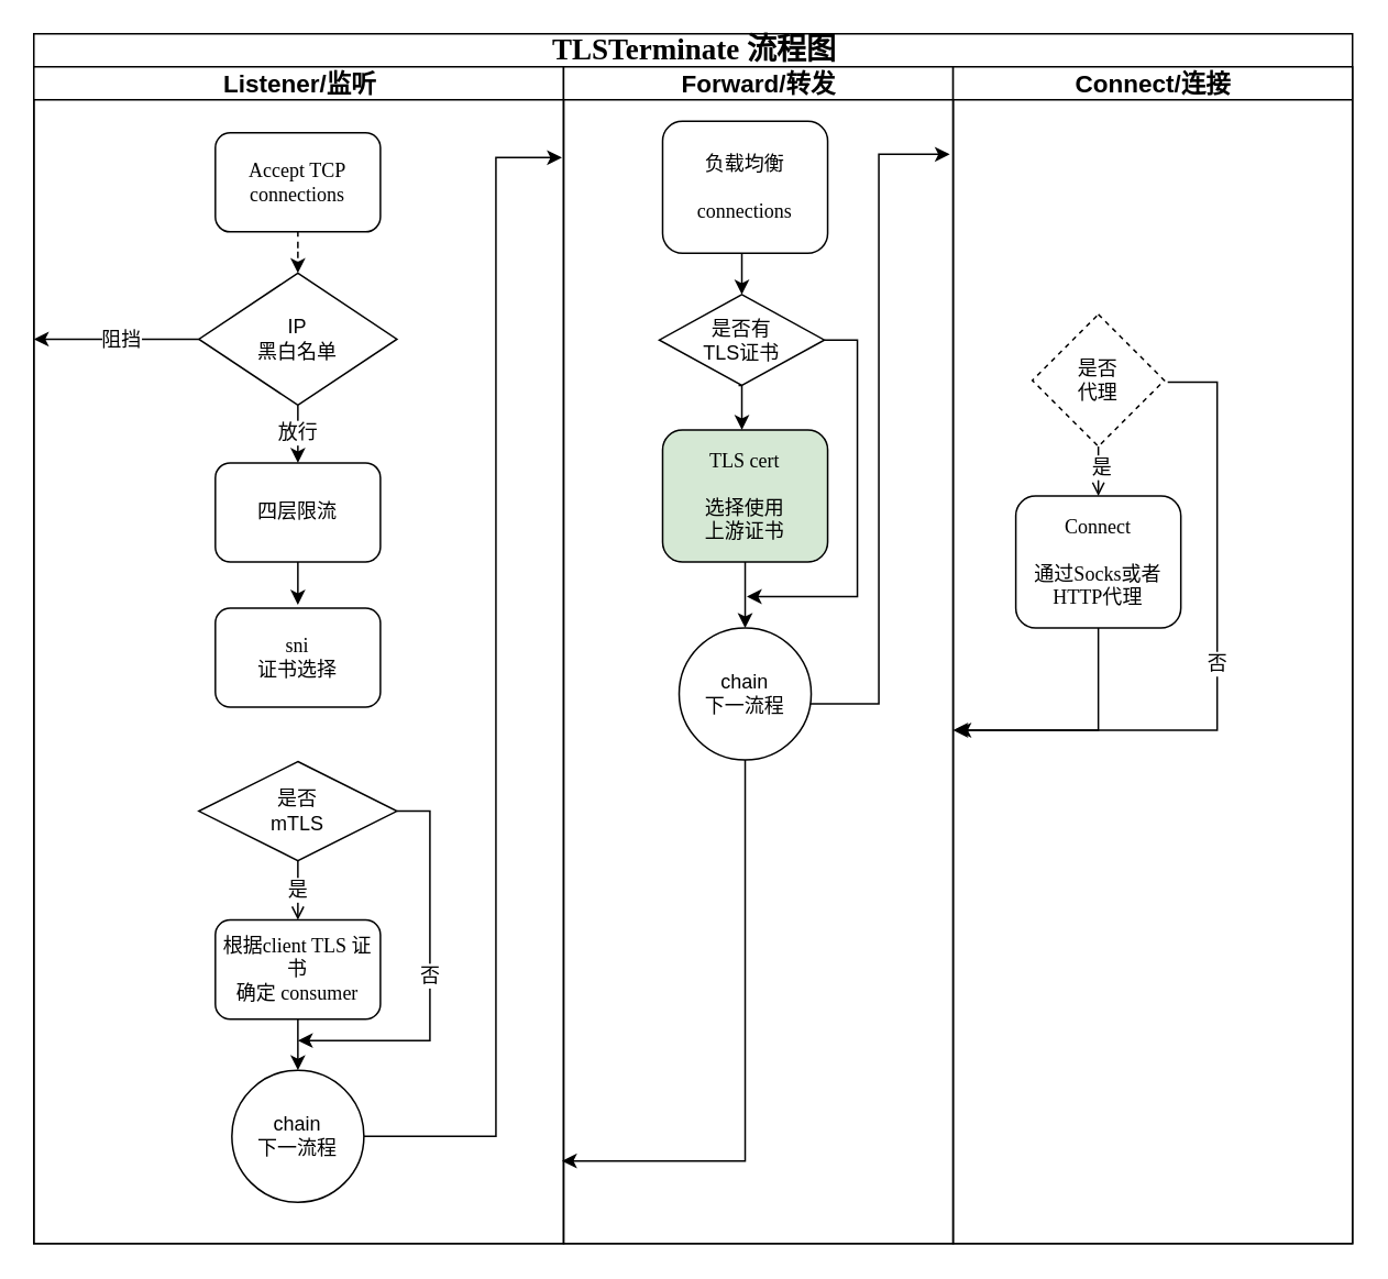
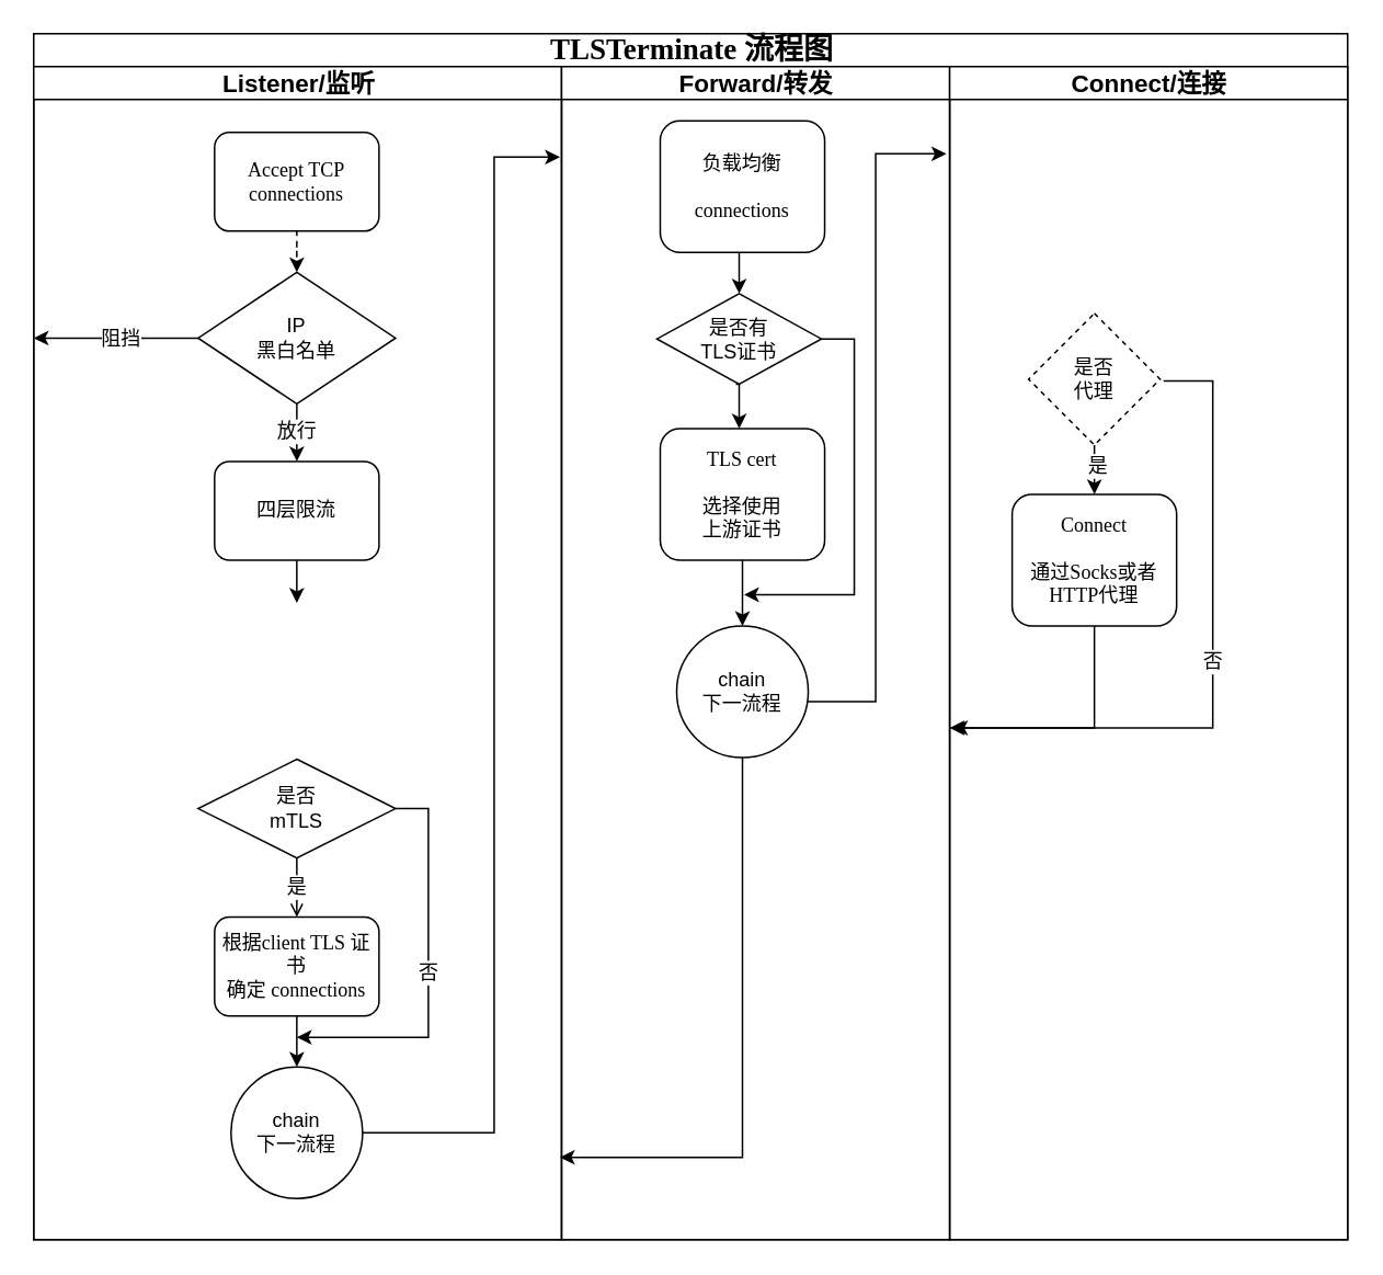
- <mxCell id="35" value="" style="edgeStyle=orthogonalEdgeStyle;rounded=0;orthogonalLoop=1;jettySize=auto;html=1;fontSize=12;endArrow=open;" parent="32" source="38" target="34" edge="1"><mxGeometry relative="1" as="geometry" /></mxCell>
+ <mxCell id="35" value="" style="edgeStyle=orthogonalEdgeStyle;rounded=0;orthogonalLoop=1;jettySize=auto;html=1;fontSize=12;" parent="32" source="38" target="34" edge="1"><mxGeometry relative="1" as="geometry" /></mxCell>
- <mxCell id="25" value="&lt;div style=&quot;font-size: 12px;&quot;&gt;TLS cert&lt;/div&gt;&lt;div style=&quot;font-size: 12px;&quot;&gt;&lt;br style=&quot;font-size: 12px;&quot;&gt;&lt;/div&gt;&lt;div style=&quot;font-size: 12px;&quot;&gt;选择使用&lt;/div&gt;&lt;div style=&quot;font-size: 12px;&quot;&gt;上游证书&lt;/div&gt;" style="rounded=1;whiteSpace=wrap;html=1;shadow=0;labelBackgroundColor=none;strokeWidth=1;fontFamily=Verdana;fontSize=12;align=center;flipV=1;fillColor=#d5e8d4;" parent="21" vertex="1"><mxGeometry x="60" y="220" width="100" height="80" as="geometry" /></mxCell>
+ <mxCell id="25" value="&lt;div style=&quot;font-size: 12px;&quot;&gt;TLS cert&lt;/div&gt;&lt;div style=&quot;font-size: 12px;&quot;&gt;&lt;br style=&quot;font-size: 12px;&quot;&gt;&lt;/div&gt;&lt;div style=&quot;font-size: 12px;&quot;&gt;选择使用&lt;/div&gt;&lt;div style=&quot;font-size: 12px;&quot;&gt;上游证书&lt;/div&gt;" style="rounded=1;whiteSpace=wrap;html=1;shadow=0;labelBackgroundColor=none;strokeWidth=1;fontFamily=Verdana;fontSize=12;align=center;flipV=1;" parent="21" vertex="1"><mxGeometry x="60" y="220" width="100" height="80" as="geometry" /></mxCell>
- <mxCell id="10" value="&lt;div style=&quot;font-size: 12px;&quot;&gt;sni &lt;br style=&quot;font-size: 12px;&quot;&gt;&lt;/div&gt;&lt;div style=&quot;font-size: 12px;&quot;&gt;证书选择&lt;br style=&quot;font-size: 12px;&quot;&gt;&lt;/div&gt;" style="rounded=1;whiteSpace=wrap;html=1;shadow=0;labelBackgroundColor=none;strokeWidth=1;fontFamily=Verdana;fontSize=12;align=center;" parent="5" vertex="1"><mxGeometry x="110" y="328" width="100" height="60" as="geometry" /></mxCell>
- <mxCell id="16" value="&lt;div style=&quot;font-size: 12px;&quot;&gt;根据client TLS 证书&lt;/div&gt;&lt;div style=&quot;font-size: 12px;&quot;&gt;确定 consumer&lt;br style=&quot;font-size: 12px;&quot;&gt;&lt;/div&gt;" style="rounded=1;whiteSpace=wrap;html=1;shadow=0;labelBackgroundColor=none;strokeWidth=1;fontFamily=Verdana;fontSize=12;align=center;" parent="5" vertex="1"><mxGeometry x="110" y="517" width="100" height="60" as="geometry" /></mxCell>
+ <mxCell id="16" value="&lt;div style=&quot;font-size: 12px;&quot;&gt;根据client TLS 证书&lt;/div&gt;&lt;div style=&quot;font-size: 12px;&quot;&gt;确定 connections&lt;br style=&quot;font-size: 12px;&quot;&gt;&lt;/div&gt;" style="rounded=1;whiteSpace=wrap;html=1;shadow=0;labelBackgroundColor=none;strokeWidth=1;fontFamily=Verdana;fontSize=12;align=center;" parent="5" vertex="1"><mxGeometry x="110" y="517" width="100" height="60" as="geometry" /></mxCell>
